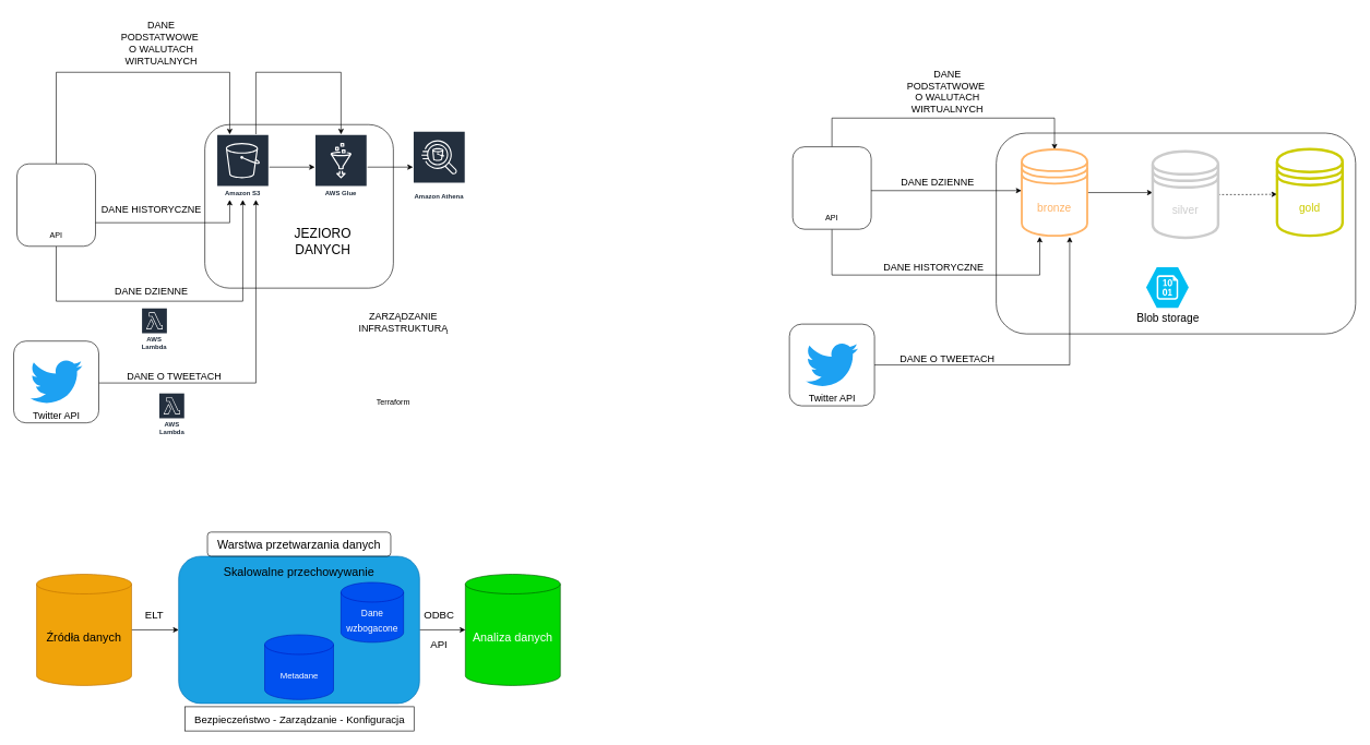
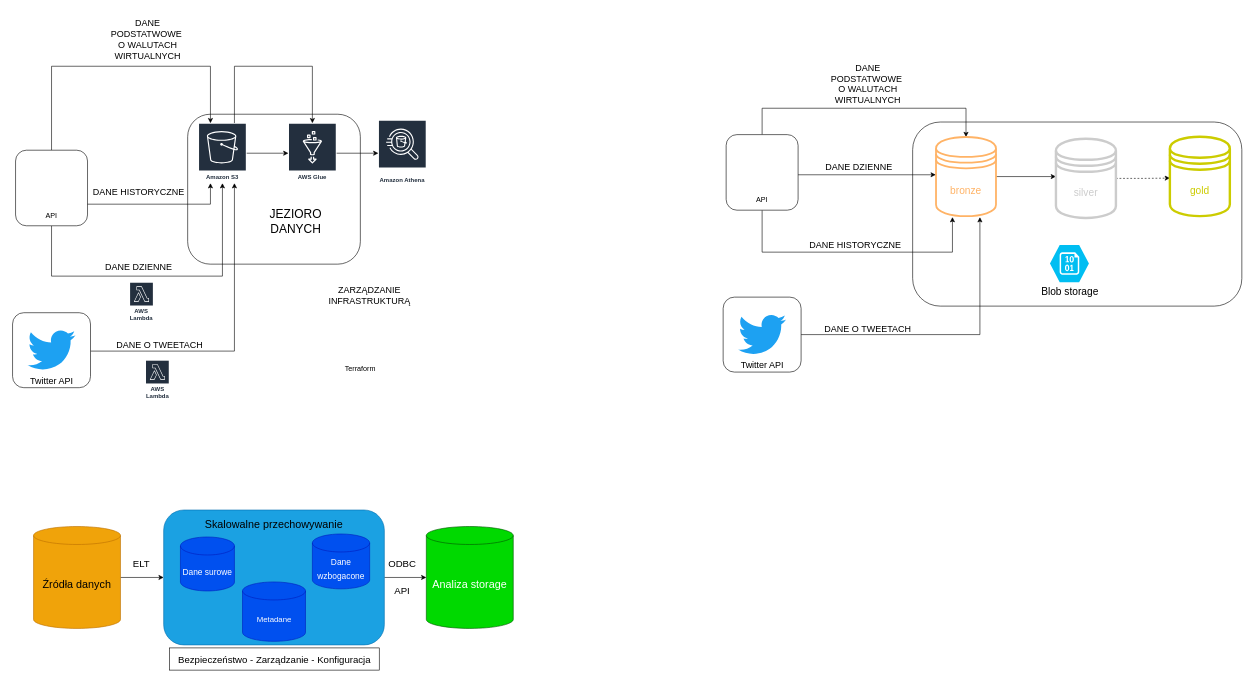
- <mxCell id="54" value="Warstwa przetwarzania danych" style="text;html=1;strokeColor=default;fillColor=none;align=center;verticalAlign=middle;whiteSpace=wrap;rounded=1;fontSize=18;glass=0;sketch=0;shadow=0;" vertex="1" parent="1"><mxGeometry x="316" y="813" width="280" height="37" as="geometry" /></mxCell>
+ <mxCell id="56" value="&lt;span style=&quot;font-size: 14px;&quot;&gt;Dane surowe&lt;/span&gt;" style="shape=cylinder3;whiteSpace=wrap;html=1;boundedLbl=1;backgroundOutline=1;size=15;fontSize=18;fillColor=#0050ef;fontColor=#ffffff;strokeColor=#001DBC;" vertex="1" parent="1"><mxGeometry x="300" y="895" width="90" height="90" as="geometry" /></mxCell>
- <mxCell id="60" value="&lt;span style=&quot;font-size: 18px;&quot;&gt;Analiza danych&lt;/span&gt;" style="shape=cylinder3;whiteSpace=wrap;html=1;boundedLbl=1;backgroundOutline=1;size=15;fillColor=#00D900;fontColor=#ffffff;strokeColor=#005700;" vertex="1" parent="1"><mxGeometry x="710" y="877.5" width="145" height="170" as="geometry" /></mxCell>
+ <mxCell id="60" value="&lt;span style=&quot;font-size: 18px;&quot;&gt;Analiza storage&lt;/span&gt;" style="shape=cylinder3;whiteSpace=wrap;html=1;boundedLbl=1;backgroundOutline=1;size=15;fillColor=#00D900;fontColor=#ffffff;strokeColor=#005700;" vertex="1" parent="1"><mxGeometry x="710" y="877.5" width="145" height="170" as="geometry" /></mxCell>
